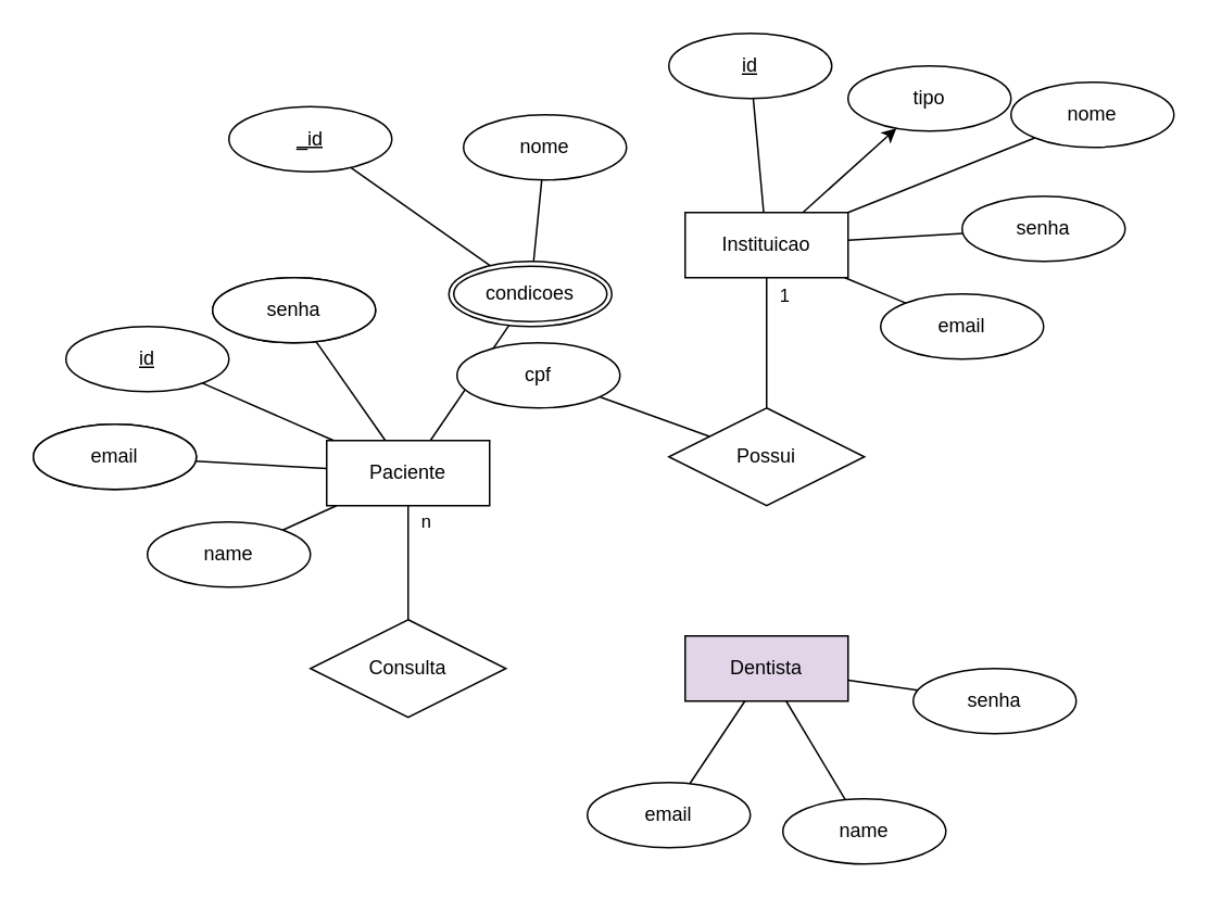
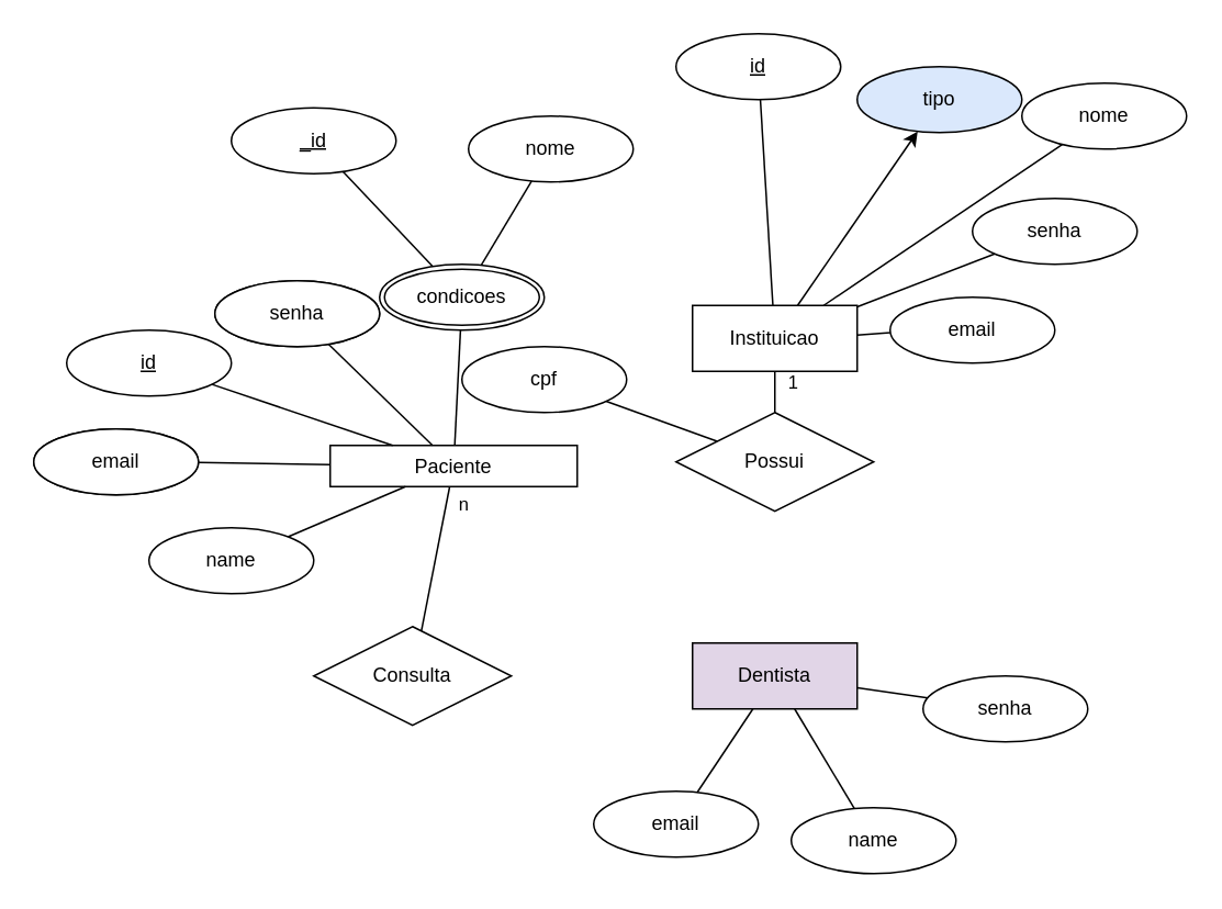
- <mxCell id="27" value="tipo" style="ellipse;whiteSpace=wrap;html=1;align=center;" vertex="1" parent="1"><mxGeometry x="520" y="40" width="100" height="40" as="geometry" /></mxCell>
+ <mxCell id="27" value="tipo" style="ellipse;whiteSpace=wrap;html=1;align=center;fillColor=#dae8fc;" vertex="1" parent="1"><mxGeometry x="520" y="40" width="100" height="40" as="geometry" /></mxCell>
- <mxCell id="4" value="Instituicao" style="whiteSpace=wrap;html=1;align=center;" vertex="1" parent="1"><mxGeometry x="420" y="130" width="100" height="40" as="geometry" /></mxCell>
+ <mxCell id="4" value="Instituicao" style="whiteSpace=wrap;html=1;align=center;" vertex="1" parent="1"><mxGeometry x="420" y="185" width="100" height="40" as="geometry" /></mxCell>
- <mxCell id="15" value="condicoes" style="ellipse;shape=doubleEllipse;margin=3;whiteSpace=wrap;html=1;align=center;" vertex="1" parent="1"><mxGeometry x="275" y="160" width="100" height="40" as="geometry" /></mxCell>
+ <mxCell id="15" value="condicoes" style="ellipse;shape=doubleEllipse;margin=3;whiteSpace=wrap;html=1;align=center;" vertex="1" parent="1"><mxGeometry x="230" y="160" width="100" height="40" as="geometry" /></mxCell>
- <mxCell id="5" value="Paciente" style="whiteSpace=wrap;html=1;align=center;" vertex="1" parent="1"><mxGeometry x="200" y="270" width="100" height="40" as="geometry" /></mxCell>
+ <mxCell id="5" value="Paciente" style="whiteSpace=wrap;html=1;align=center;" vertex="1" parent="1"><mxGeometry x="200" y="270" width="150" height="25" as="geometry" /></mxCell>
